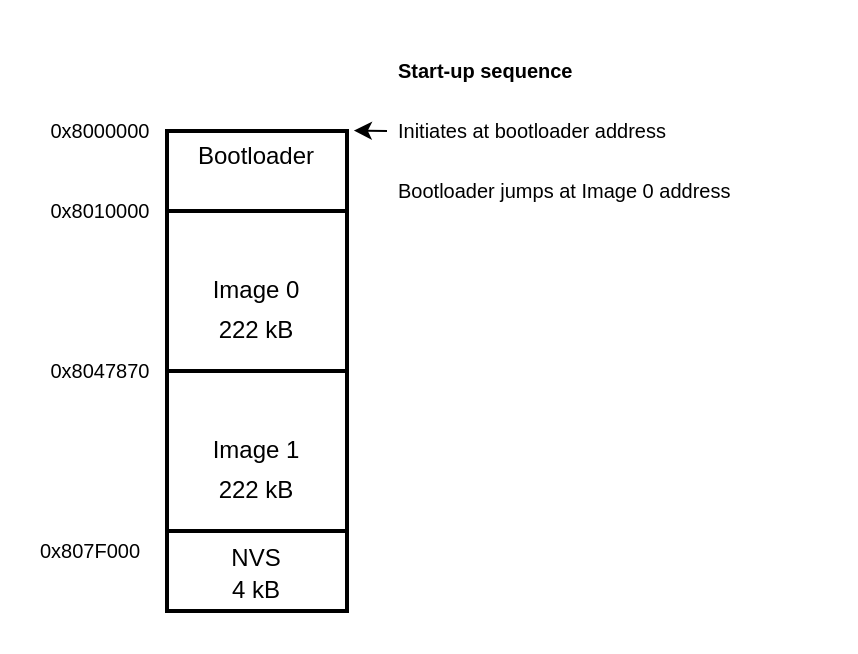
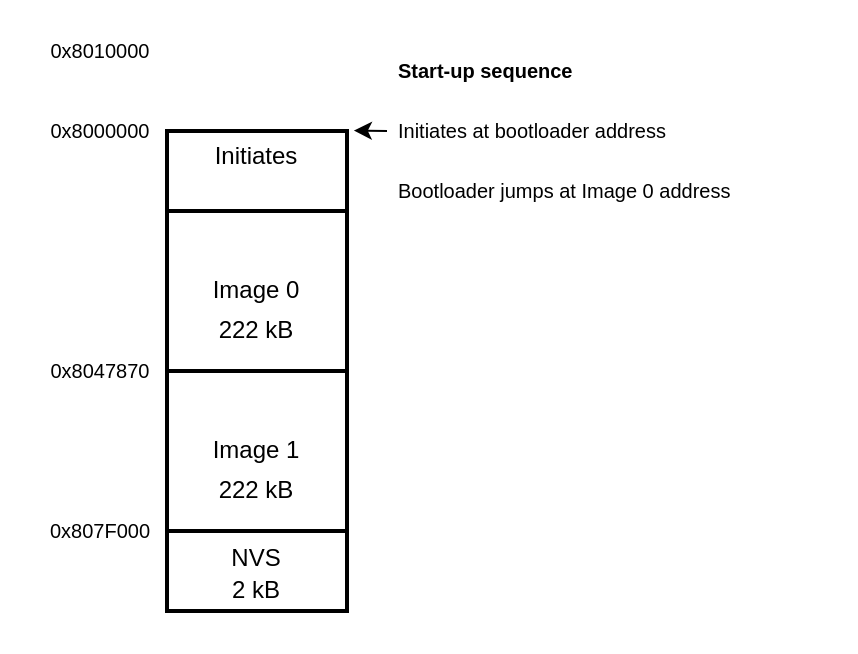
- <mxCell id="2" value="Bootloader&#10;" style="whiteSpace=wrap;strokeWidth=2;fillColor=none;" vertex="1" parent="1"><mxGeometry x="83" y="65" width="90" height="40" as="geometry" /></mxCell>
+ <mxCell id="2" value="Initiates&#10;" style="whiteSpace=wrap;strokeWidth=2;fillColor=none;" vertex="1" parent="1"><mxGeometry x="83" y="65" width="90" height="40" as="geometry" /></mxCell>
- <mxCell id="7" value="0x8010000" style="text;html=1;align=center;verticalAlign=middle;whiteSpace=wrap;rounded=0;fontSize=10;" vertex="1" parent="1"><mxGeometry x="20" y="95" width="60" height="20" as="geometry" /></mxCell>
+ <mxCell id="7" value="0x8010000" style="text;html=1;align=center;verticalAlign=middle;whiteSpace=wrap;rounded=0;fontSize=10;" vertex="1" parent="1"><mxGeometry x="20" y="15" width="60" height="20" as="geometry" /></mxCell>
- <mxCell id="9" value="0x807F000" style="text;html=1;align=center;verticalAlign=middle;whiteSpace=wrap;rounded=0;fontSize=10;" vertex="1" parent="1"><mxGeometry x="15" y="265" width="60" height="20" as="geometry" /></mxCell>
+ <mxCell id="9" value="0x807F000" style="text;html=1;align=center;verticalAlign=middle;whiteSpace=wrap;rounded=0;fontSize=10;" vertex="1" parent="1"><mxGeometry x="20" y="255" width="60" height="20" as="geometry" /></mxCell>
- <mxCell id="16" value="4 kB" style="text;html=1;align=center;verticalAlign=middle;whiteSpace=wrap;rounded=0;" vertex="1" parent="1"><mxGeometry x="98" y="285" width="60" height="20" as="geometry" /></mxCell>
+ <mxCell id="16" value="2 kB" style="text;html=1;align=center;verticalAlign=middle;whiteSpace=wrap;rounded=0;" vertex="1" parent="1"><mxGeometry x="98" y="285" width="60" height="20" as="geometry" /></mxCell>
